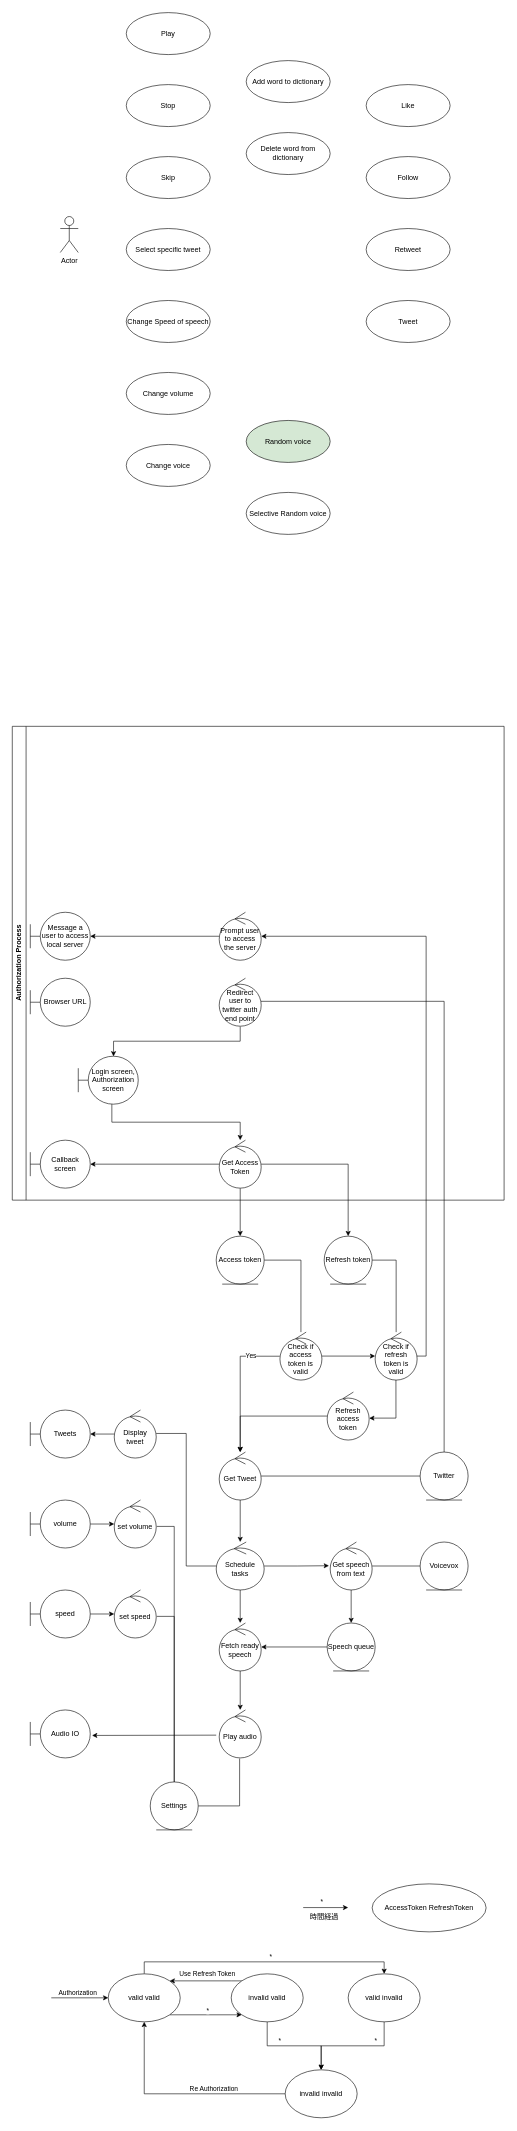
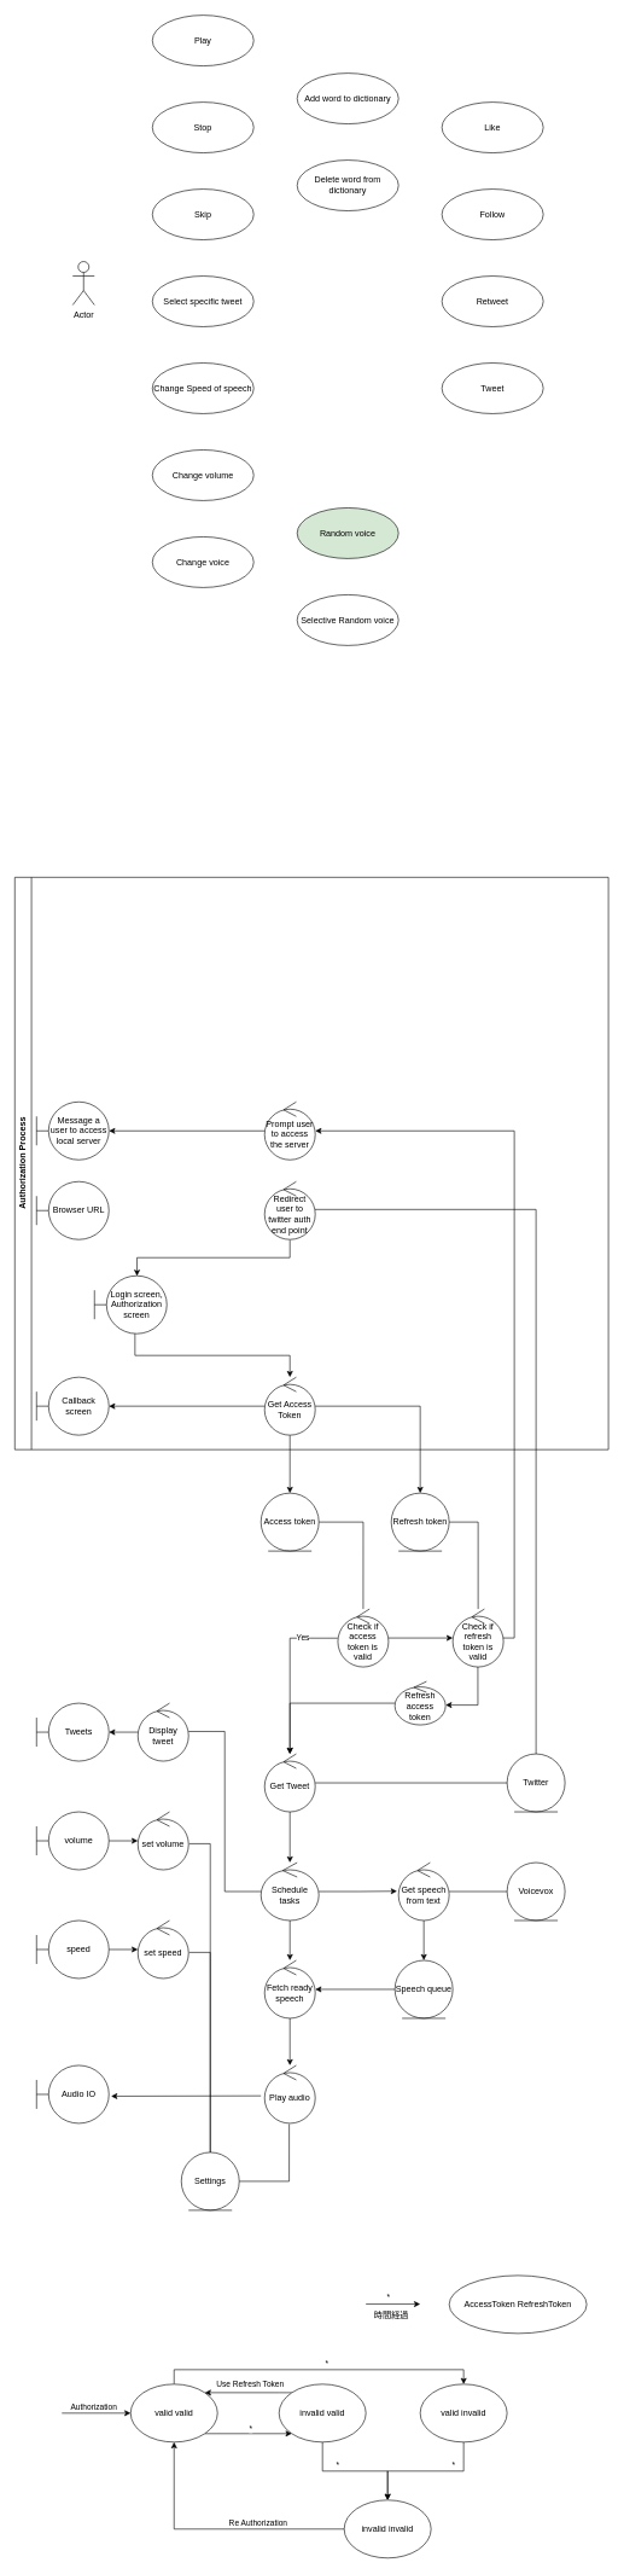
- <mxCell id="61" value="Refresh access token" style="ellipse;shape=umlControl;whiteSpace=wrap;html=1;" parent="1" vertex="1"><mxGeometry x="545" y="2320" width="70" height="80" as="geometry" /></mxCell>
+ <mxCell id="61" value="Refresh access token" style="ellipse;shape=umlControl;whiteSpace=wrap;html=1;" parent="1" vertex="1"><mxGeometry x="545" y="2320" width="70" height="60" as="geometry" /></mxCell>
